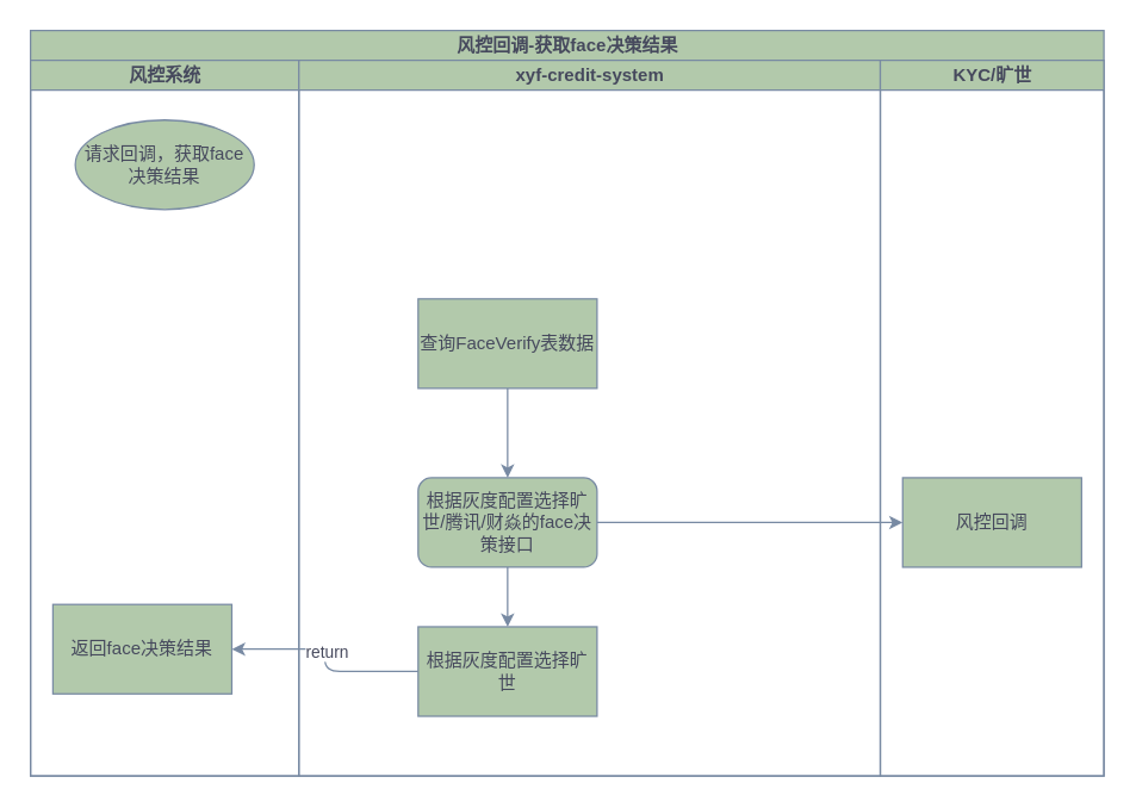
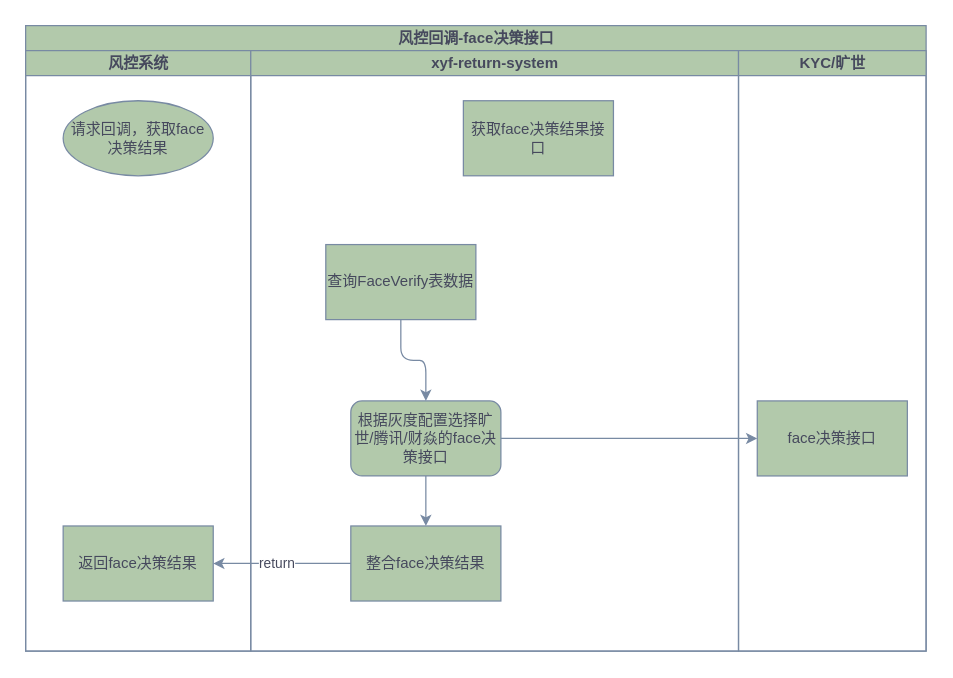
- <mxCell id="2" value="风控回调-获取face决策结果" style="swimlane;childLayout=stackLayout;resizeParent=1;resizeParentMax=0;startSize=20;html=1;labelBackgroundColor=none;fillColor=#B2C9AB;strokeColor=#788AA3;fontColor=#46495D;" vertex="1" parent="1"><mxGeometry x="20" y="20" width="720" height="500" as="geometry" /></mxCell>
+ <mxCell id="2" value="风控回调-face决策接口" style="swimlane;childLayout=stackLayout;resizeParent=1;resizeParentMax=0;startSize=20;html=1;labelBackgroundColor=none;fillColor=#B2C9AB;strokeColor=#788AA3;fontColor=#46495D;" vertex="1" parent="1"><mxGeometry x="20" y="20" width="720" height="500" as="geometry" /></mxCell>
- <mxCell id="6" value="xyf-credit-system" style="swimlane;startSize=20;html=1;labelBackgroundColor=none;fillColor=#B2C9AB;strokeColor=#788AA3;fontColor=#46495D;" vertex="1" parent="2"><mxGeometry x="180" y="20" width="390" height="480" as="geometry" /></mxCell>
+ <mxCell id="6" value="xyf-return-system" style="swimlane;startSize=20;html=1;labelBackgroundColor=none;fillColor=#B2C9AB;strokeColor=#788AA3;fontColor=#46495D;" vertex="1" parent="2"><mxGeometry x="180" y="20" width="390" height="480" as="geometry" /></mxCell>
+ <mxCell id="7" value="获取face决策结果接口" style="rounded=0;whiteSpace=wrap;html=1;strokeColor=#788AA3;fontColor=#46495D;fillColor=#B2C9AB;" vertex="1" parent="6"><mxGeometry x="170.0" y="40" width="120" height="60" as="geometry" /></mxCell>
- <mxCell id="9" value="查询FaceVerify表数据" style="rounded=0;whiteSpace=wrap;html=1;strokeColor=#788AA3;fontColor=#46495D;fillColor=#B2C9AB;" vertex="1" parent="6"><mxGeometry x="80.0" y="160" width="120" height="60" as="geometry" /></mxCell>
+ <mxCell id="9" value="查询FaceVerify表数据" style="rounded=0;whiteSpace=wrap;html=1;strokeColor=#788AA3;fontColor=#46495D;fillColor=#B2C9AB;" vertex="1" parent="6"><mxGeometry x="60" y="155" width="120" height="60" as="geometry" /></mxCell>
- <mxCell id="14" value="风控回调" style="rounded=0;whiteSpace=wrap;html=1;strokeColor=#788AA3;fontColor=#46495D;fillColor=#B2C9AB;" vertex="1" parent="13"><mxGeometry x="15" y="280" width="120" height="60" as="geometry" /></mxCell>
+ <mxCell id="14" value="face决策接口" style="rounded=0;whiteSpace=wrap;html=1;strokeColor=#788AA3;fontColor=#46495D;fillColor=#B2C9AB;" vertex="1" parent="13"><mxGeometry x="15" y="280" width="120" height="60" as="geometry" /></mxCell>
- <mxCell id="5" value="返回face决策结果" style="rounded=0;whiteSpace=wrap;html=1;strokeColor=#788AA3;fontColor=#46495D;fillColor=#B2C9AB;" vertex="1" parent="3"><mxGeometry x="15" y="365" width="120" height="60" as="geometry" /></mxCell>
+ <mxCell id="5" value="返回face决策结果" style="rounded=0;whiteSpace=wrap;html=1;strokeColor=#788AA3;fontColor=#46495D;fillColor=#B2C9AB;" vertex="1" parent="3"><mxGeometry x="30.0" y="380" width="120" height="60" as="geometry" /></mxCell>
- <mxCell id="12" value="根据灰度配置选择旷世" style="rounded=0;whiteSpace=wrap;html=1;strokeColor=#788AA3;fontColor=#46495D;fillColor=#B2C9AB;" vertex="1" parent="6"><mxGeometry x="80.0" y="380" width="120" height="60" as="geometry" /></mxCell>
+ <mxCell id="12" value="整合face决策结果" style="rounded=0;whiteSpace=wrap;html=1;strokeColor=#788AA3;fontColor=#46495D;fillColor=#B2C9AB;" vertex="1" parent="6"><mxGeometry x="80.0" y="380" width="120" height="60" as="geometry" /></mxCell>
